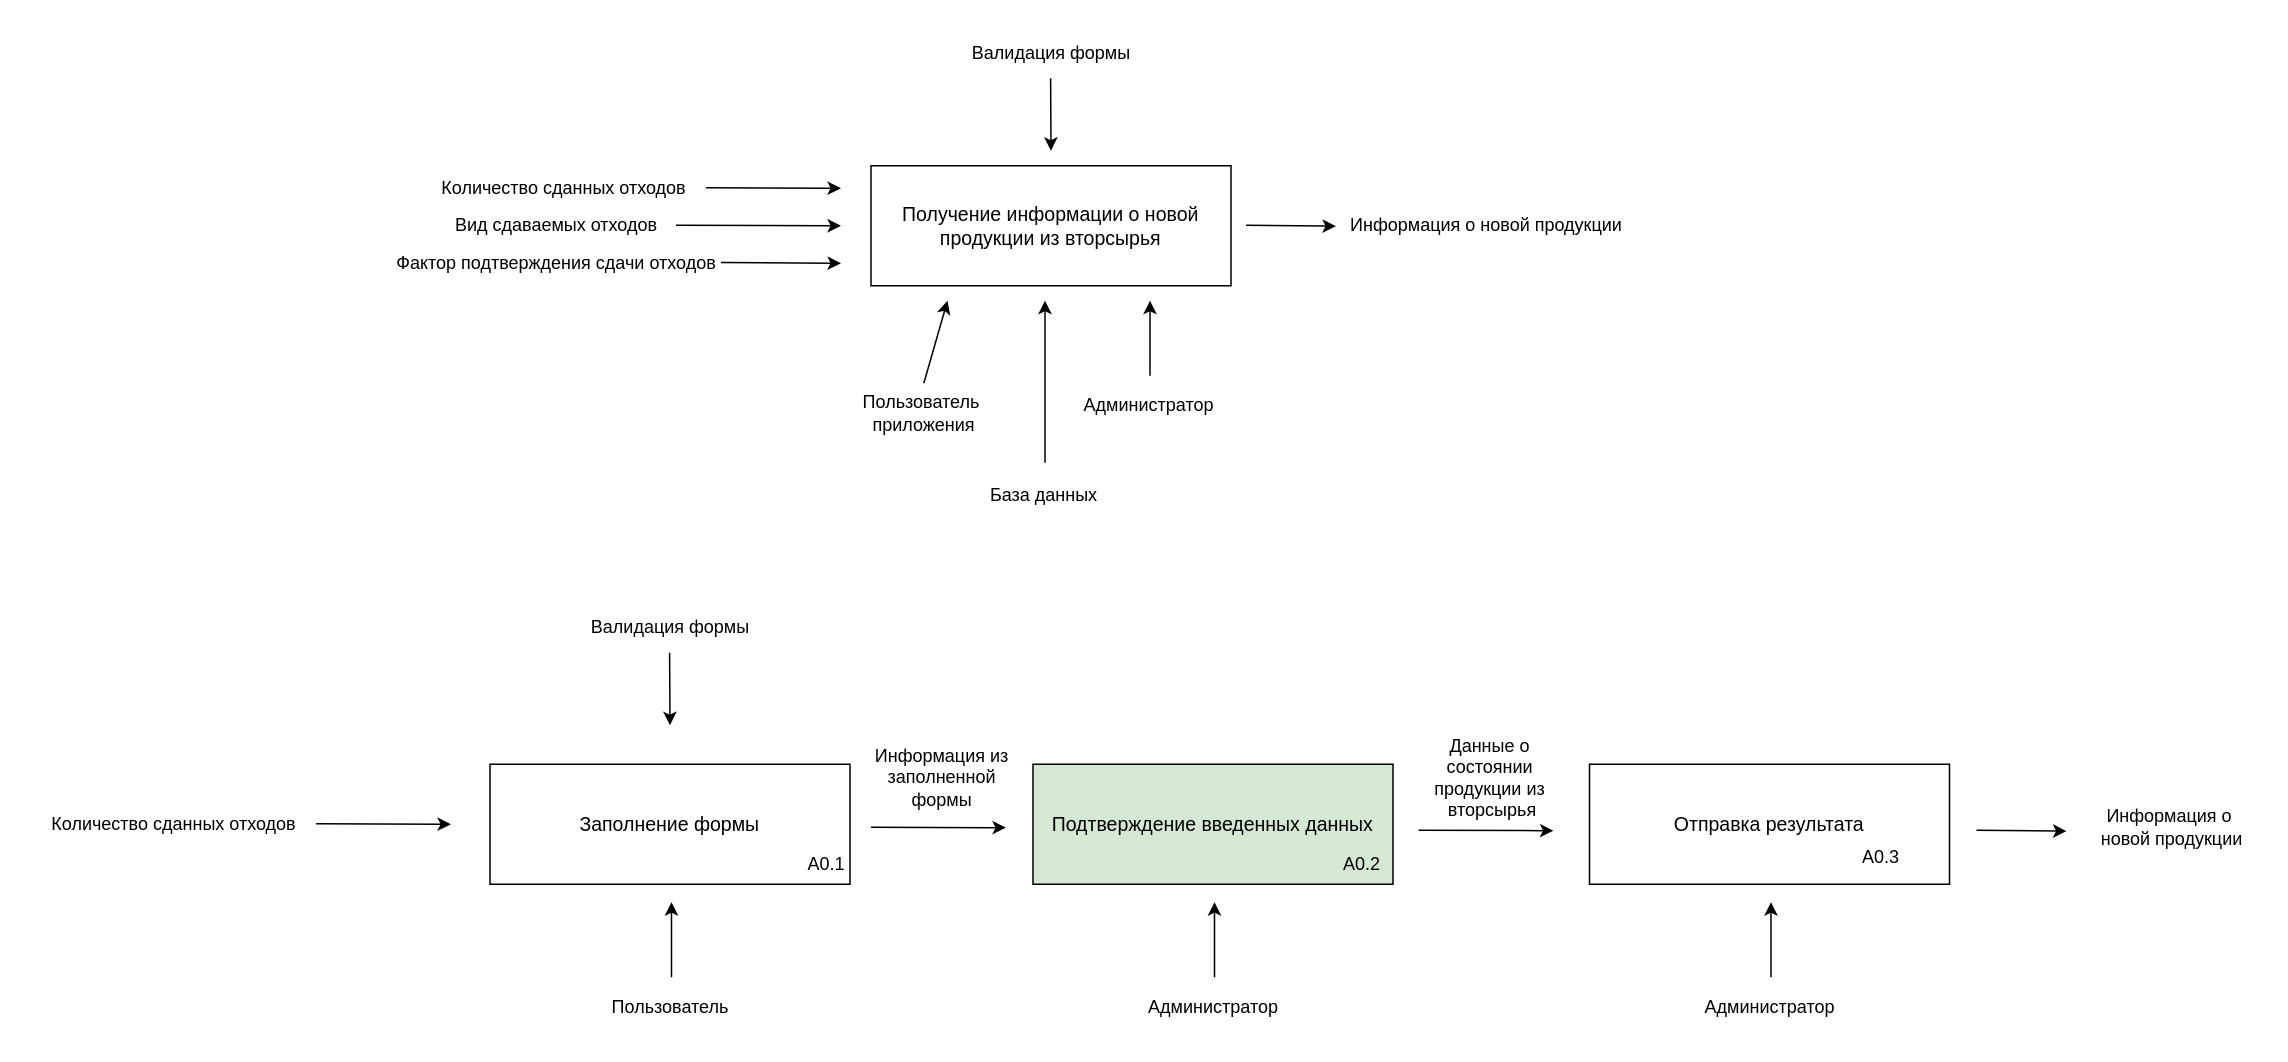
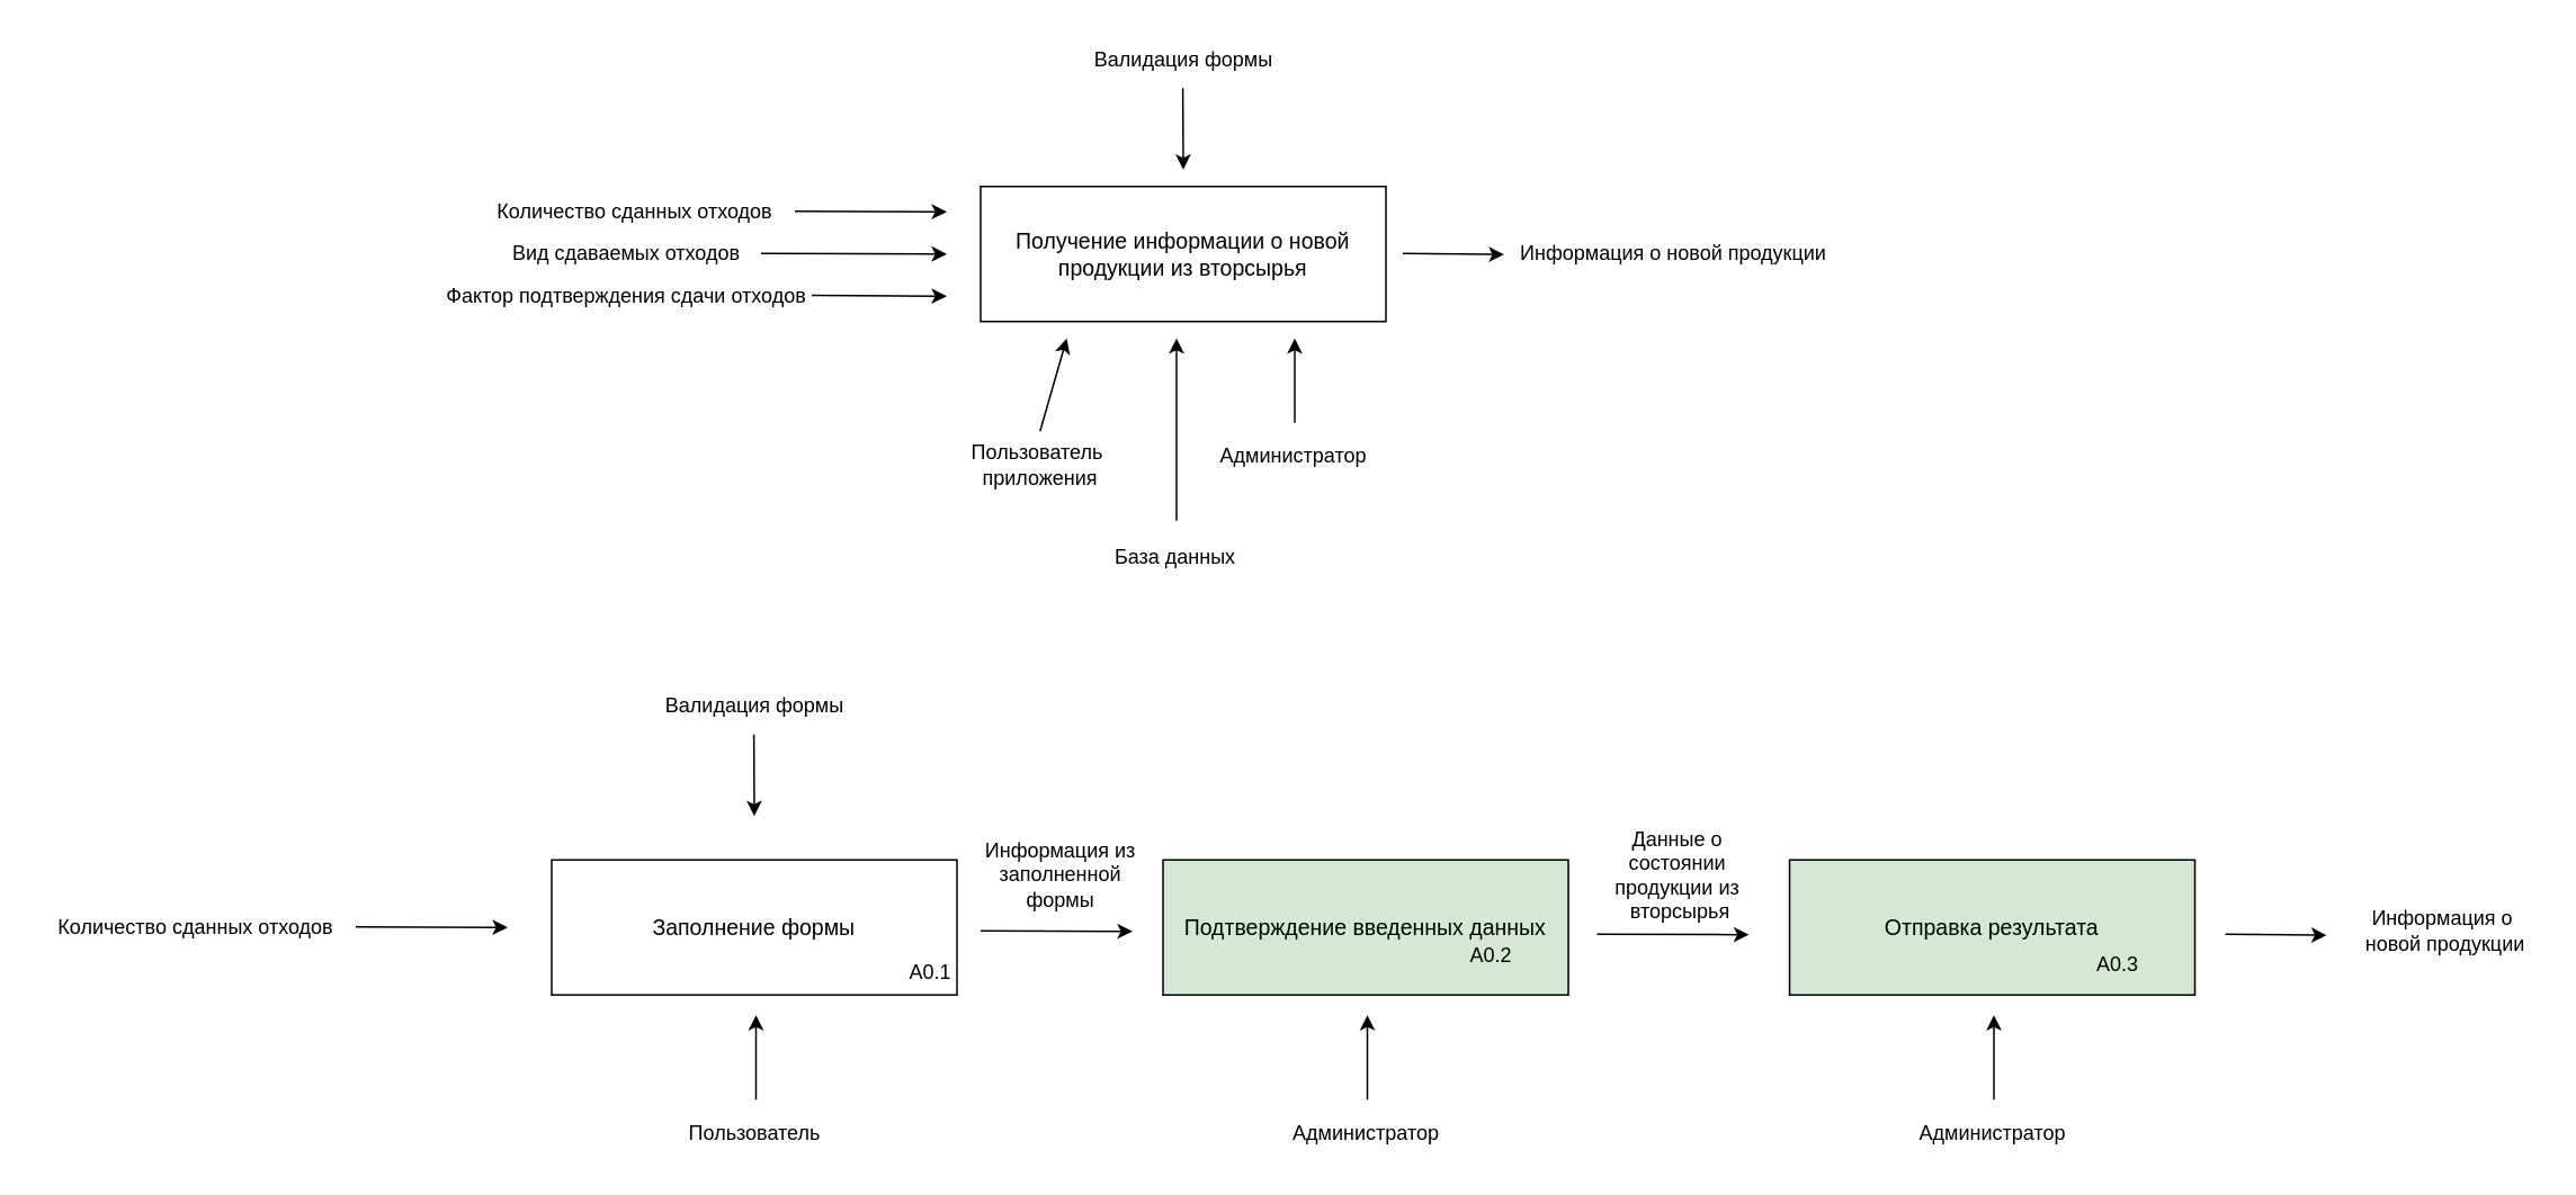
- <mxCell id="23" value="&lt;span style=&quot;font-size: 13px;&quot;&gt;Отправка результата&lt;/span&gt;" style="rounded=0;whiteSpace=wrap;html=1;" vertex="1" parent="1"><mxGeometry x="1059" y="509" width="240" height="80" as="geometry" /></mxCell>
+ <mxCell id="23" value="&lt;span style=&quot;font-size: 13px;&quot;&gt;Отправка результата&lt;/span&gt;" style="rounded=0;whiteSpace=wrap;html=1;fillColor=#d5e8d4;" vertex="1" parent="1"><mxGeometry x="1059" y="509" width="240" height="80" as="geometry" /></mxCell>
- <mxCell id="22" value="A0.2" style="text;html=1;align=center;verticalAlign=middle;resizable=0;points=[];autosize=1;strokeColor=none;fillColor=none;" vertex="1" parent="1"><mxGeometry x="885" y="563" width="43" height="26" as="geometry" /></mxCell>
+ <mxCell id="22" value="A0.2" style="text;html=1;align=center;verticalAlign=middle;resizable=0;points=[];autosize=1;strokeColor=none;fillColor=none;" vertex="1" parent="1"><mxGeometry x="860" y="553" width="43" height="26" as="geometry" /></mxCell>
